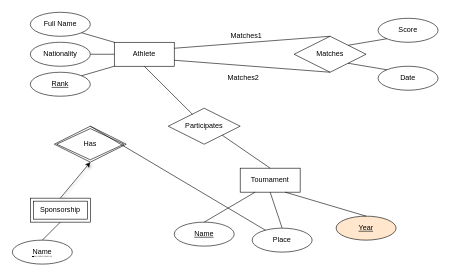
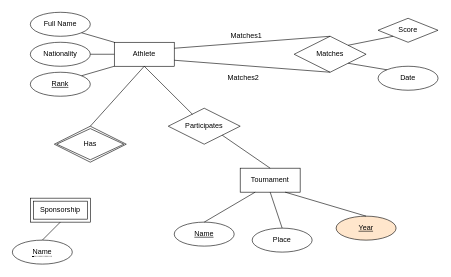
- <mxCell id="21" value="Score" style="ellipse;whiteSpace=wrap;html=1;align=center;" vertex="1" parent="1"><mxGeometry x="630" y="30" width="100" height="40" as="geometry" /></mxCell>
+ <mxCell id="21" value="Score" style="rhombus;whiteSpace=wrap;html=1;align=center;" vertex="1" parent="1"><mxGeometry x="630" y="30" width="100" height="40" as="geometry" /></mxCell>
- <mxCell id="30" value="" style="endArrow=none;html=1;rounded=0;exitX=0.5;exitY=0;exitDx=0;exitDy=0;" edge="1" parent="1" source="29" target="5"><mxGeometry relative="1" as="geometry"><mxPoint x="350" y="210" as="sourcePoint" /><mxPoint x="510" y="210" as="targetPoint" /></mxGeometry></mxCell>
+ <mxCell id="30" value="" style="endArrow=none;html=1;rounded=0;entryX=0.5;entryY=1;entryDx=0;entryDy=0;exitX=0.5;exitY=0;exitDx=0;exitDy=0;" edge="1" parent="1" source="29" target="2"><mxGeometry relative="1" as="geometry"><mxPoint x="350" y="210" as="sourcePoint" /><mxPoint x="510" y="210" as="targetPoint" /></mxGeometry></mxCell>
- <mxCell id="31" value="" style="endArrow=classic;html=1;shadow=1;exitX=0.5;exitY=0;exitDx=0;exitDy=0;entryX=0.5;entryY=1;entryDx=0;entryDy=0;" edge="1" parent="1" source="28" target="29"><mxGeometry width="50" height="50" relative="1" as="geometry"><mxPoint x="400" y="240" as="sourcePoint" /><mxPoint x="450" y="190" as="targetPoint" /></mxGeometry></mxCell>
